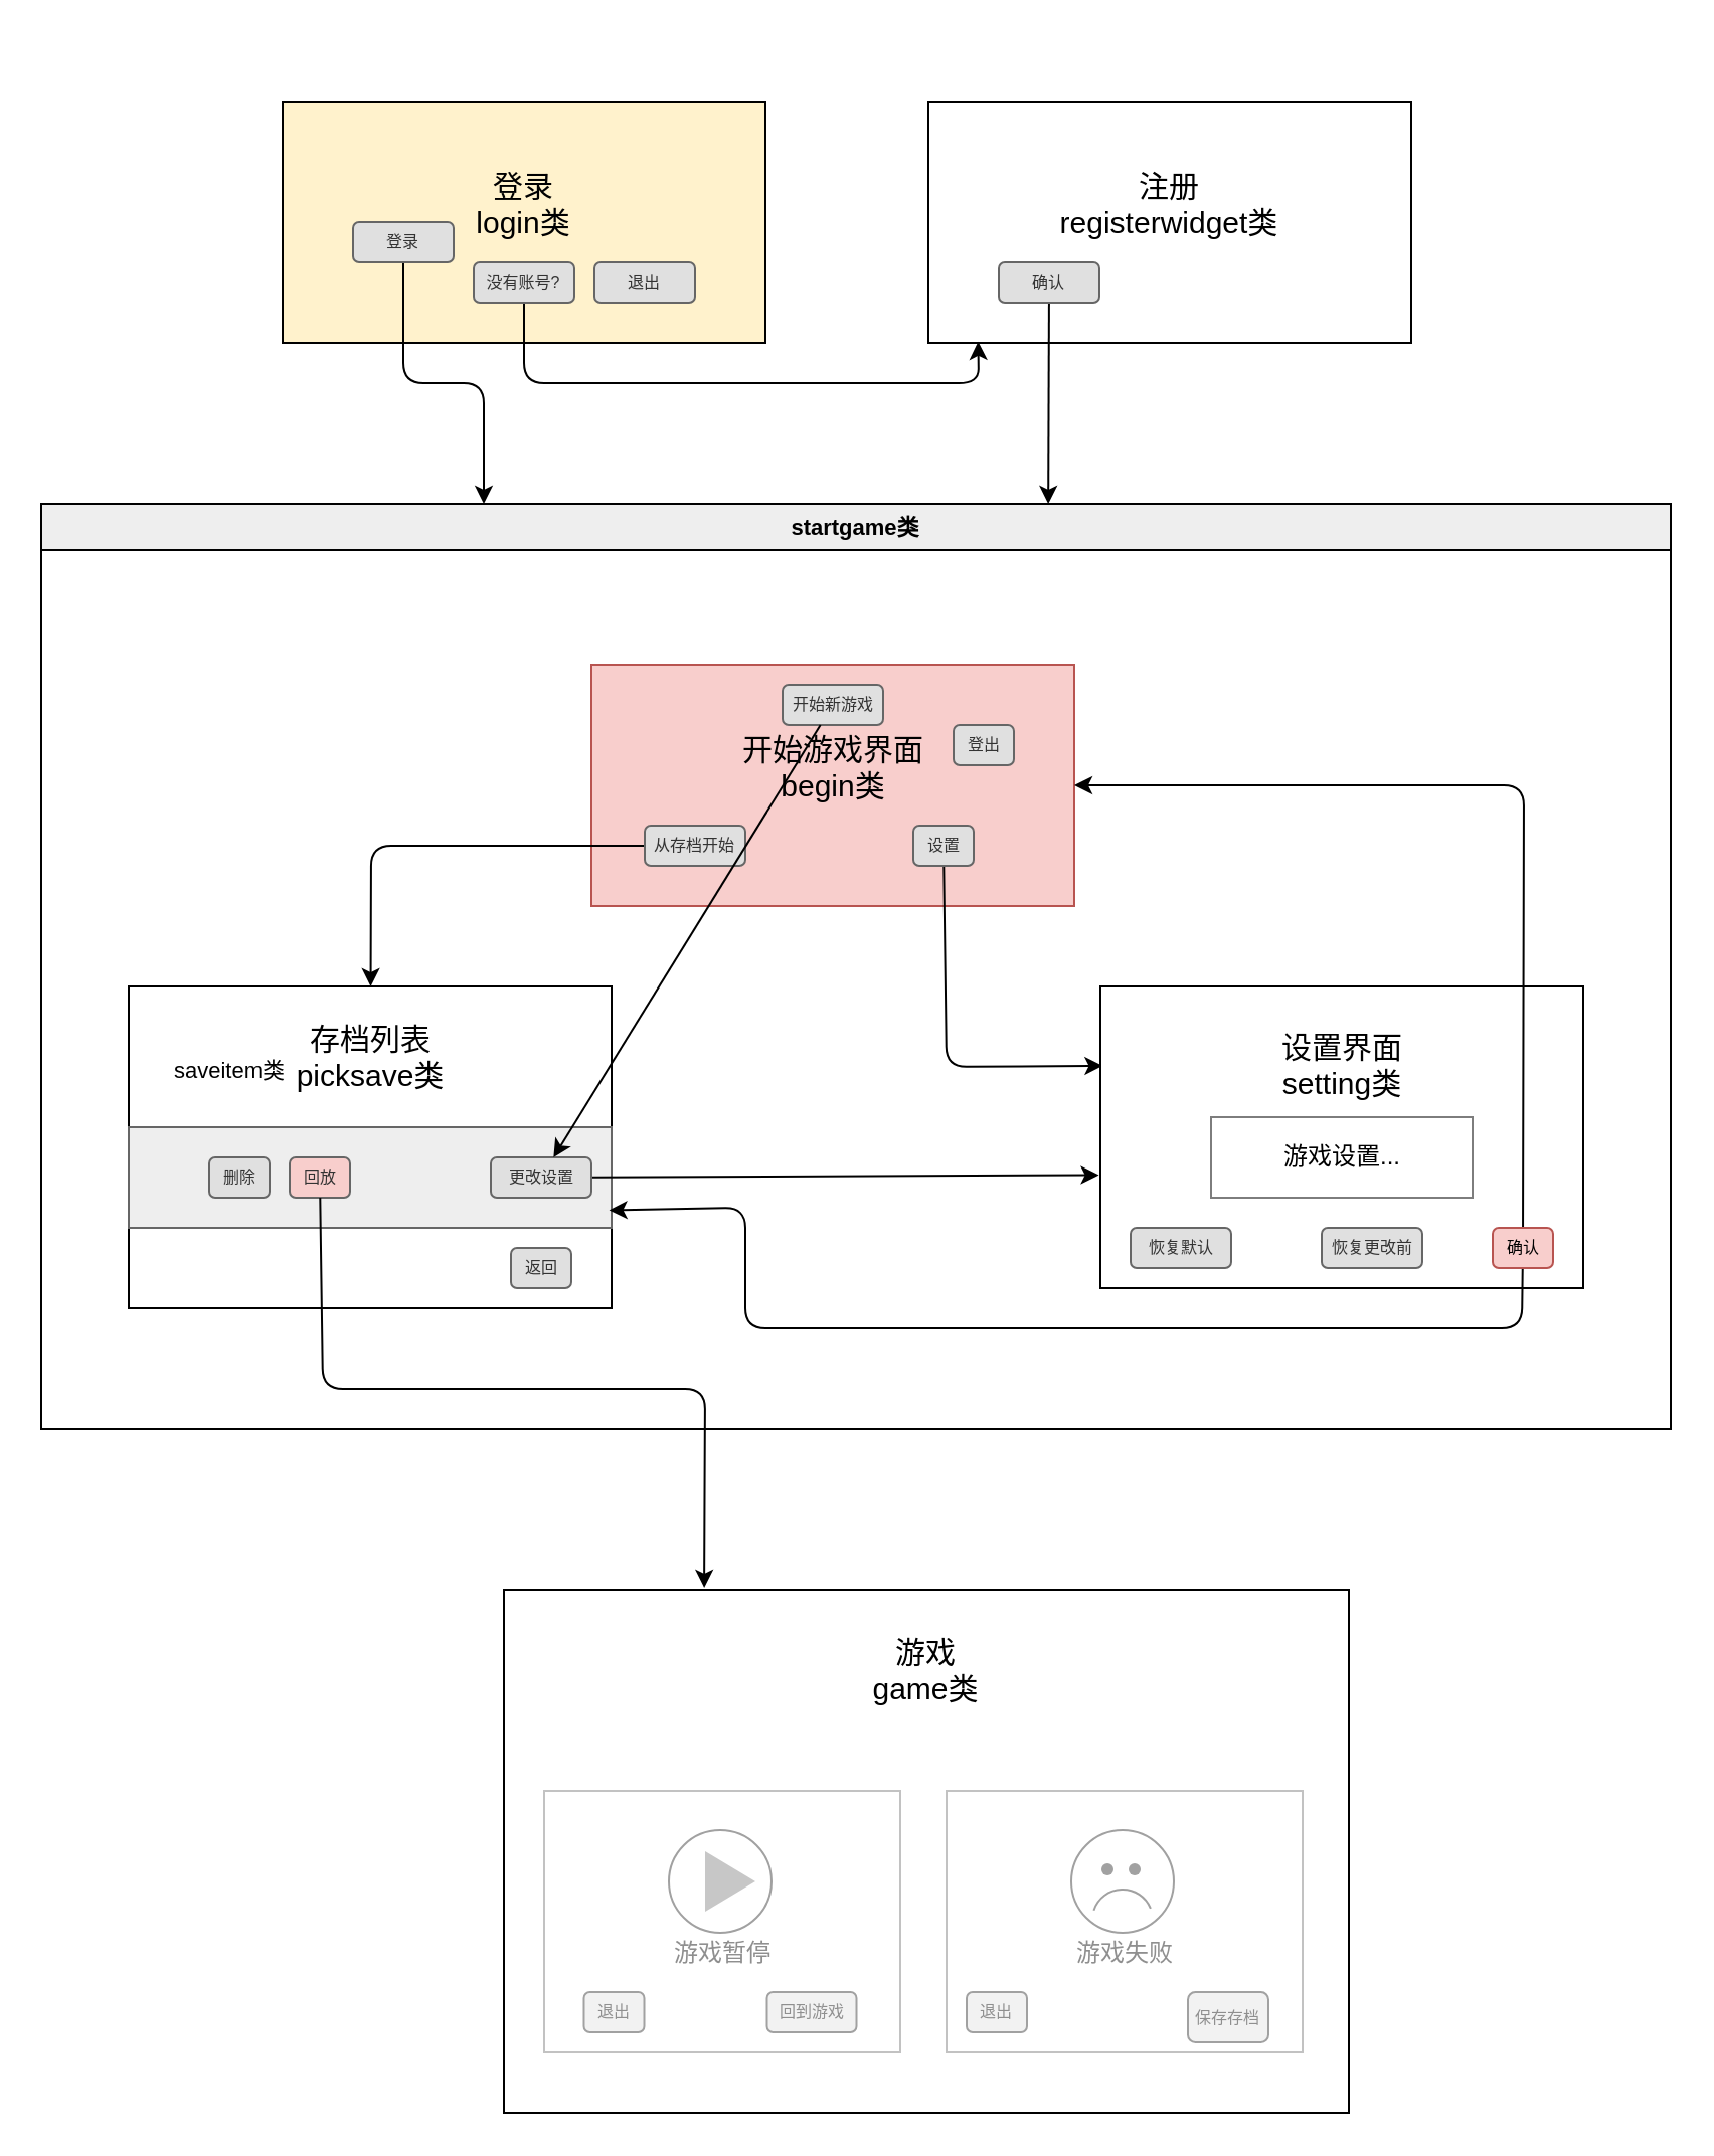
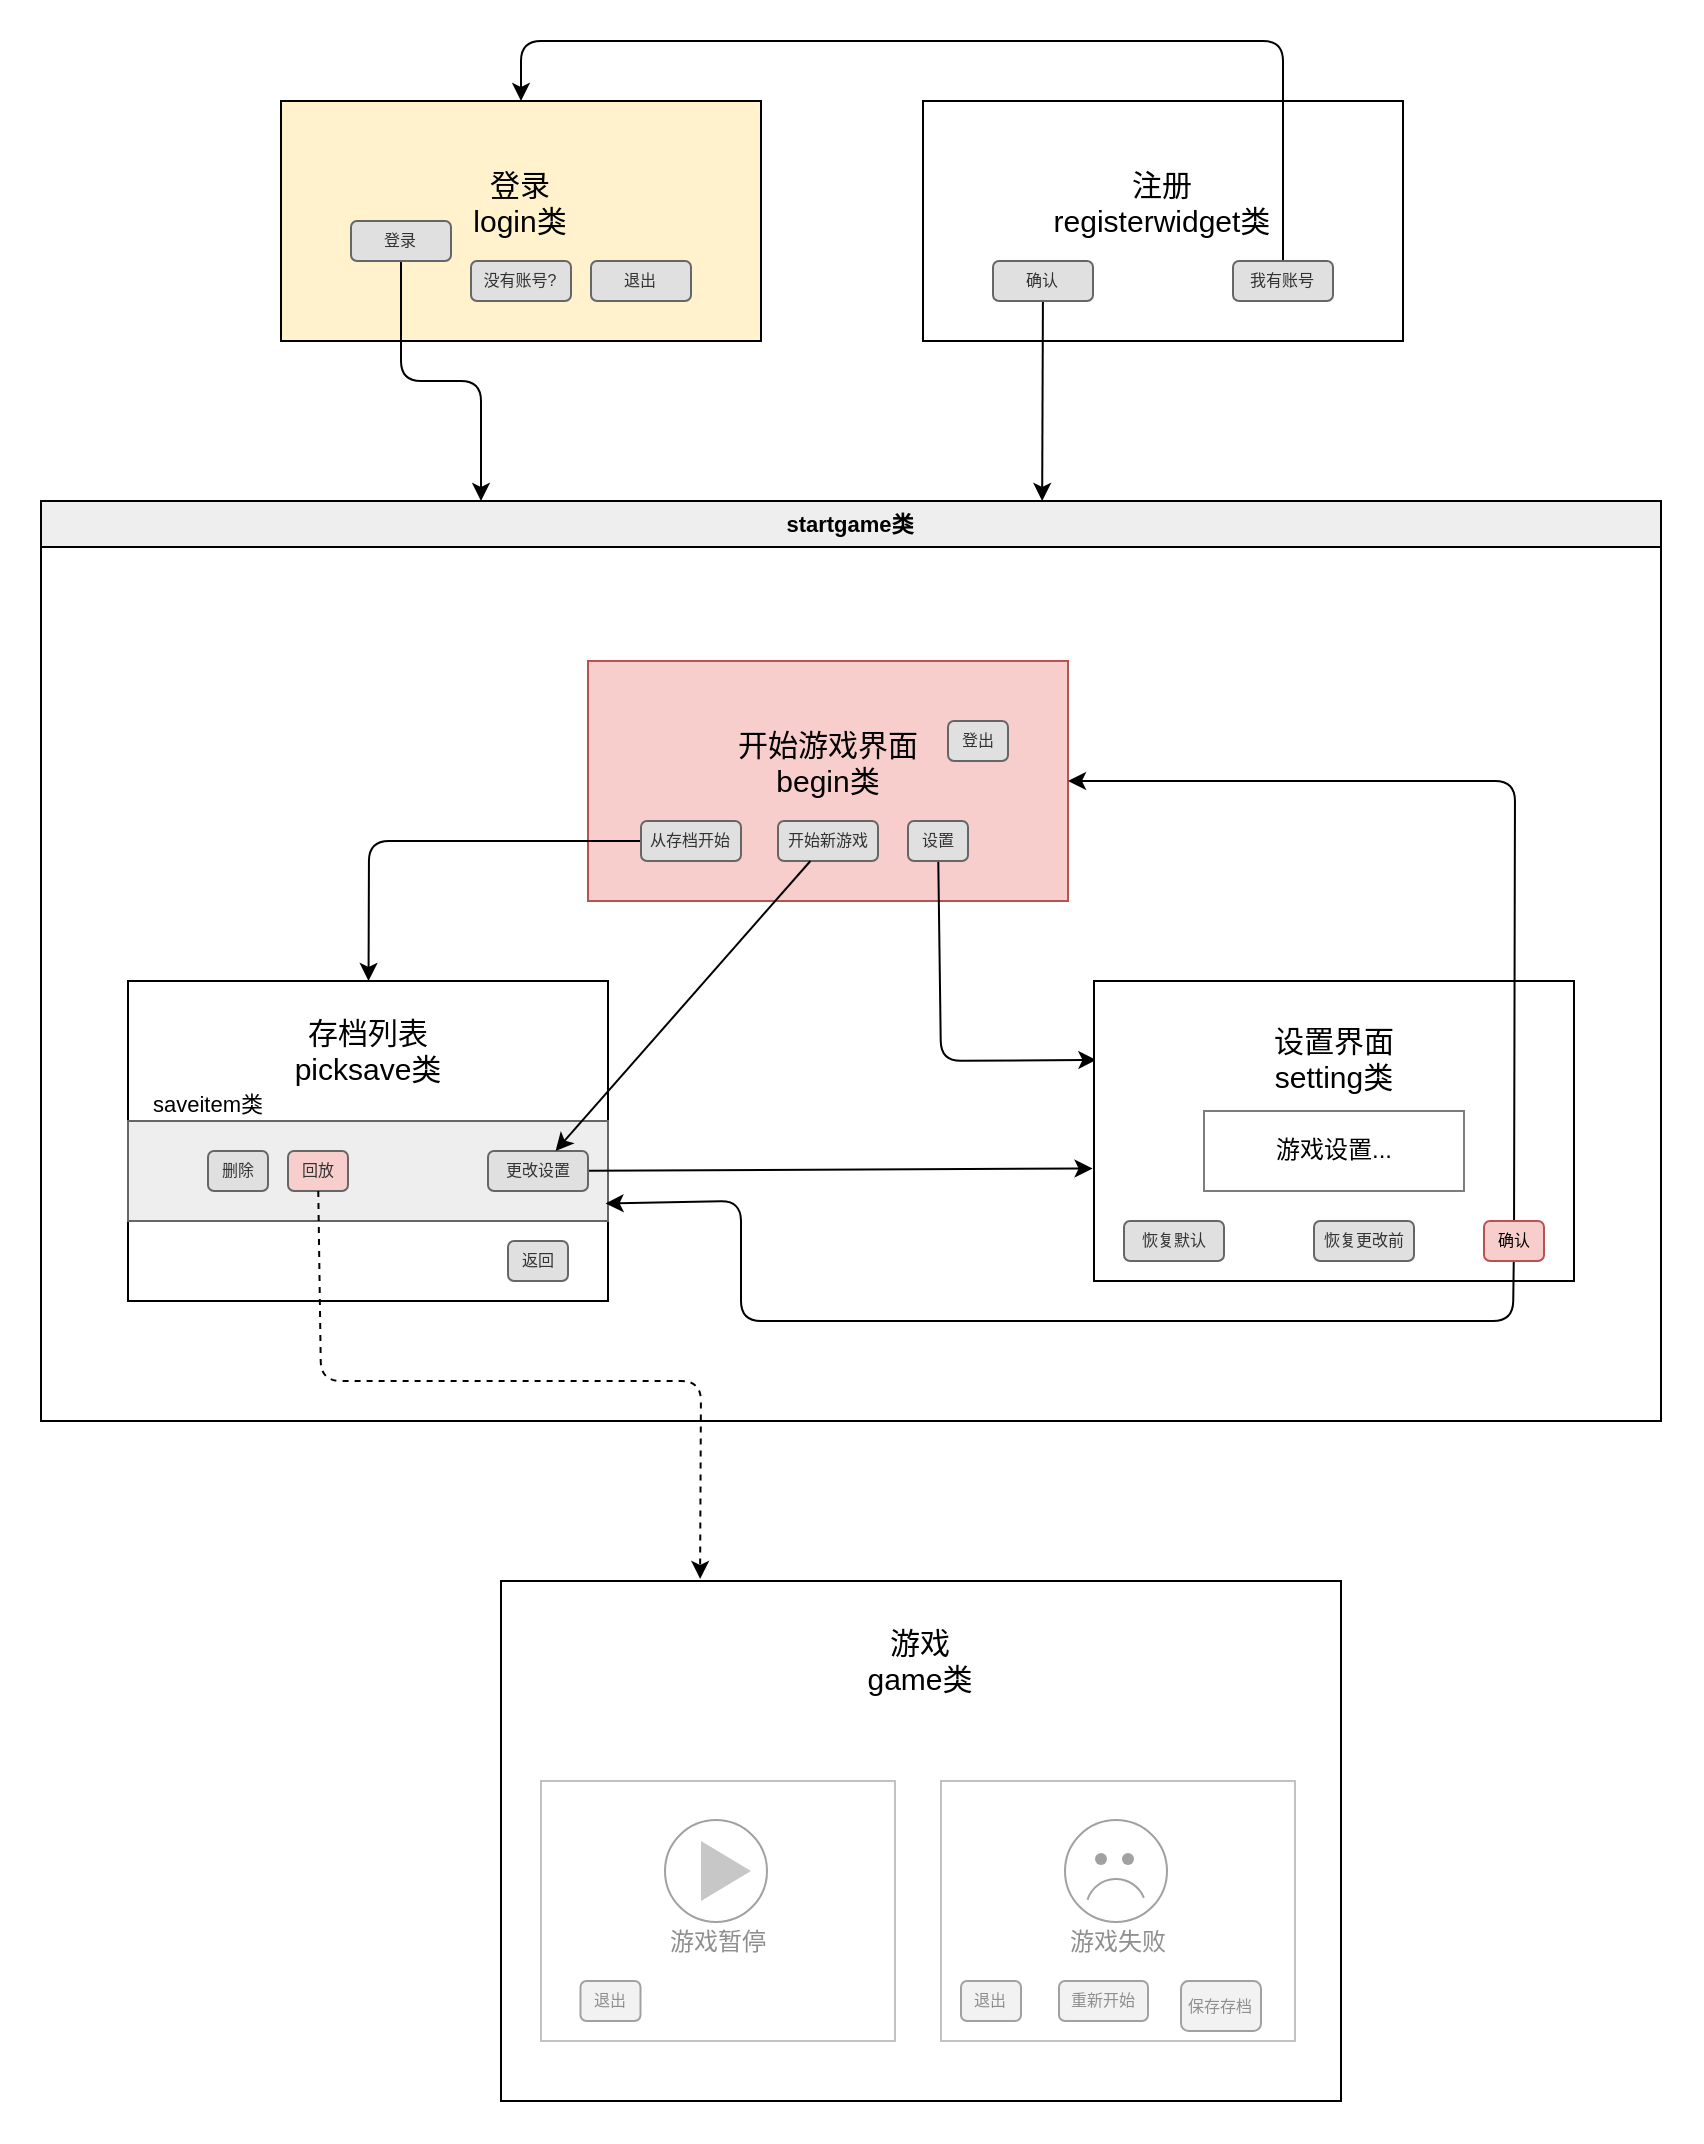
+ <mxCell id="5" style="edgeStyle=none;html=1;" parent="1" source="6" target="31" edge="1"><mxGeometry relative="1" as="geometry"><Array as="points"><mxPoint x="641" y="20" /><mxPoint x="260" y="20" /></Array></mxGeometry></mxCell>
+ <mxCell id="6" value="我有账号" style="rounded=1;whiteSpace=wrap;html=1;fontSize=8;fillColor=#E0E0E0;fontColor=#333333;strokeColor=#666666;" parent="1" vertex="1"><mxGeometry x="616" y="130" width="50" height="20" as="geometry" /></mxCell>
- <mxCell id="34" style="edgeStyle=none;html=1;exitX=0.5;exitY=1;exitDx=0;exitDy=0;entryX=0.103;entryY=0.995;entryDx=0;entryDy=0;entryPerimeter=0;" parent="1" source="35" target="2" edge="1"><mxGeometry relative="1" as="geometry"><mxPoint x="520" y="170" as="targetPoint" /><Array as="points"><mxPoint x="260" y="190" /><mxPoint x="486" y="190" /></Array></mxGeometry></mxCell>
- <mxCell id="9" value="开始新游戏" style="rounded=1;whiteSpace=wrap;html=1;fontSize=8;fillColor=#E0E0E0;fontColor=#333333;strokeColor=#666666;" parent="7" vertex="1"><mxGeometry x="368.5" y="90" width="50" height="20" as="geometry" /></mxCell>
+ <mxCell id="9" value="开始新游戏" style="rounded=1;whiteSpace=wrap;html=1;fontSize=8;fillColor=#E0E0E0;fontColor=#333333;strokeColor=#666666;" parent="7" vertex="1"><mxGeometry x="368.5" y="160" width="50" height="20" as="geometry" /></mxCell>
- <mxCell id="22" value="&lt;font style=&quot;font-size: 11px;&quot;&gt;saveitem类&lt;/font&gt;" style="text;html=1;strokeColor=none;fillColor=none;align=center;verticalAlign=middle;whiteSpace=wrap;rounded=0;fontSize=15;" parent="7" vertex="1"><mxGeometry x="53.5" y="270" width="80" height="20" as="geometry" /></mxCell>
+ <mxCell id="22" value="&lt;font style=&quot;font-size: 11px;&quot;&gt;saveitem类&lt;/font&gt;" style="text;html=1;strokeColor=none;fillColor=none;align=center;verticalAlign=middle;whiteSpace=wrap;rounded=0;fontSize=15;" parent="7" vertex="1"><mxGeometry x="43.5" y="290" width="80" height="20" as="geometry" /></mxCell>
- <mxCell id="38" style="edgeStyle=none;html=1;entryX=0.237;entryY=-0.004;entryDx=0;entryDy=0;entryPerimeter=0;" parent="1" source="17" target="30" edge="1"><mxGeometry relative="1" as="geometry"><Array as="points"><mxPoint x="160" y="690" /><mxPoint x="350" y="690" /></Array></mxGeometry></mxCell>
+ <mxCell id="38" style="edgeStyle=none;html=1;entryX=0.237;entryY=-0.004;entryDx=0;entryDy=0;entryPerimeter=0;dashed=1;" parent="1" source="17" target="30" edge="1"><mxGeometry relative="1" as="geometry"><Array as="points"><mxPoint x="160" y="690" /><mxPoint x="350" y="690" /></Array></mxGeometry></mxCell>
- <mxCell id="42" value="&lt;font color=&quot;#8f8f8f&quot;&gt;回到游戏&lt;br&gt;&lt;/font&gt;" style="rounded=1;whiteSpace=wrap;html=1;fontSize=8;fillColor=#F2F2F2;fontColor=#333333;strokeColor=#A1A1A1;" vertex="1" parent="1"><mxGeometry x="380.75" y="990" width="44.5" height="20" as="geometry" /></mxCell>
+ <mxCell id="48" value="&lt;font color=&quot;#8f8f8f&quot;&gt;重新开始&lt;br&gt;&lt;/font&gt;" style="rounded=1;whiteSpace=wrap;html=1;fontSize=8;fillColor=#F2F2F2;fontColor=#333333;strokeColor=#A1A1A1;" vertex="1" parent="1"><mxGeometry x="529" y="990" width="44.5" height="20" as="geometry" /></mxCell>
